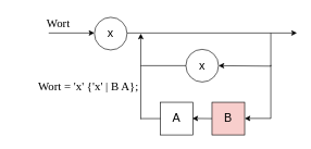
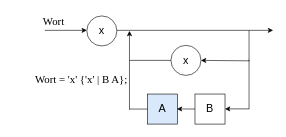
- <mxCell id="17" value="&lt;font style=&quot;font-size: 18px;&quot;&gt;A&lt;/font&gt;" style="rounded=0;whiteSpace=wrap;html=1;" parent="1" vertex="1"><mxGeometry x="245" y="156" width="50" height="50" as="geometry" /></mxCell>
+ <mxCell id="17" value="&lt;font style=&quot;font-size: 18px;&quot;&gt;A&lt;/font&gt;" style="rounded=0;whiteSpace=wrap;html=1;fillColor=#dae8fc;" parent="1" vertex="1"><mxGeometry x="245" y="156" width="50" height="50" as="geometry" /></mxCell>
- <mxCell id="5" value="&lt;font style=&quot;font-size: 18px;&quot;&gt;B&lt;/font&gt;" style="rounded=0;whiteSpace=wrap;html=1;fillColor=#f8cecc;" parent="1" vertex="1"><mxGeometry x="324" y="156" width="50" height="50" as="geometry" /></mxCell>
+ <mxCell id="5" value="&lt;font style=&quot;font-size: 18px;&quot;&gt;B&lt;/font&gt;" style="rounded=0;whiteSpace=wrap;html=1;" parent="1" vertex="1"><mxGeometry x="324" y="156" width="50" height="50" as="geometry" /></mxCell>
